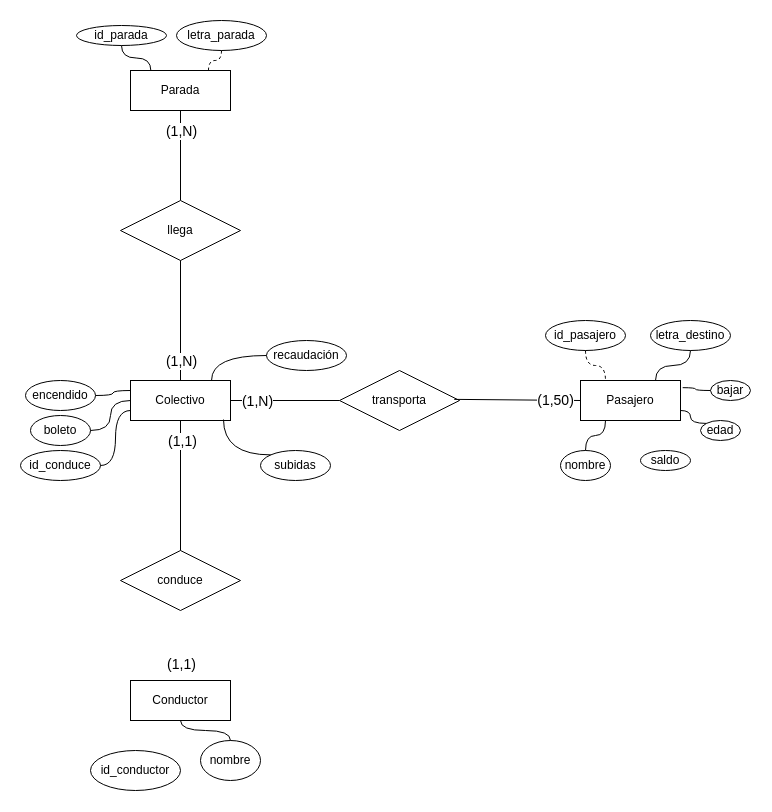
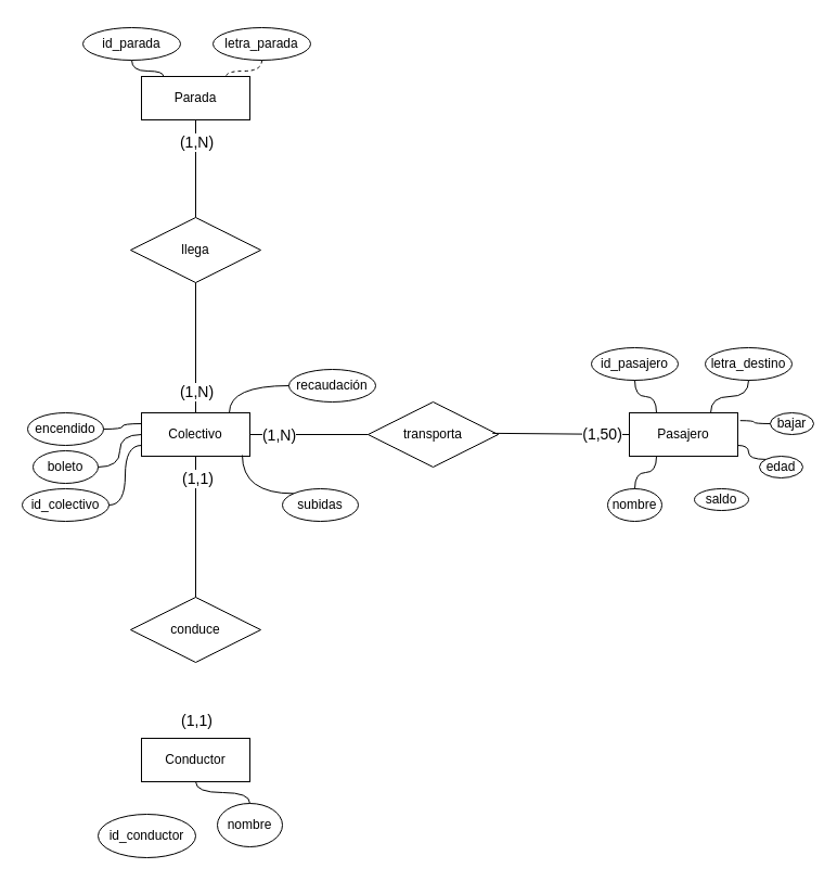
- <mxCell id="31" value="id_parada" style="ellipse;whiteSpace=wrap;html=1;align=center;" vertex="1" parent="1"><mxGeometry x="76" y="25" width="90" height="20" as="geometry" /></mxCell>
+ <mxCell id="31" value="id_parada" style="ellipse;whiteSpace=wrap;html=1;align=center;" vertex="1" parent="1"><mxGeometry x="76" y="25" width="90" height="30" as="geometry" /></mxCell>
- <mxCell id="24" value="letra_parada" style="ellipse;whiteSpace=wrap;html=1;align=center;" vertex="1" parent="1"><mxGeometry x="176" y="20" width="90" height="30" as="geometry" /></mxCell>
+ <mxCell id="24" value="letra_parada" style="ellipse;whiteSpace=wrap;html=1;align=center;" vertex="1" parent="1"><mxGeometry x="196" y="25" width="90" height="30" as="geometry" /></mxCell>
- <mxCell id="47" value="" style="endArrow=none;html=1;rounded=0;exitX=0.5;exitY=1;exitDx=0;exitDy=0;edgeStyle=orthogonalEdgeStyle;curved=1;entryX=0.25;entryY=0;entryDx=0;entryDy=0;dashed=1;" edge="1" parent="1" source="46" target="3"><mxGeometry width="50" height="50" relative="1" as="geometry"><mxPoint x="700" y="360" as="sourcePoint" /><mxPoint x="665" y="390" as="targetPoint" /></mxGeometry></mxCell>
+ <mxCell id="47" value="" style="endArrow=none;html=1;rounded=0;exitX=0.5;exitY=1;exitDx=0;exitDy=0;edgeStyle=orthogonalEdgeStyle;curved=1;entryX=0.25;entryY=0;entryDx=0;entryDy=0;" edge="1" parent="1" source="46" target="3"><mxGeometry width="50" height="50" relative="1" as="geometry"><mxPoint x="700" y="360" as="sourcePoint" /><mxPoint x="665" y="390" as="targetPoint" /></mxGeometry></mxCell>
- <mxCell id="4" value="id_conduce" style="ellipse;whiteSpace=wrap;html=1;align=center;" vertex="1" parent="1"><mxGeometry x="20" y="450" width="80" height="30" as="geometry" /></mxCell>
+ <mxCell id="4" value="id_colectivo" style="ellipse;whiteSpace=wrap;html=1;align=center;" vertex="1" parent="1"><mxGeometry x="20" y="450" width="80" height="30" as="geometry" /></mxCell>
